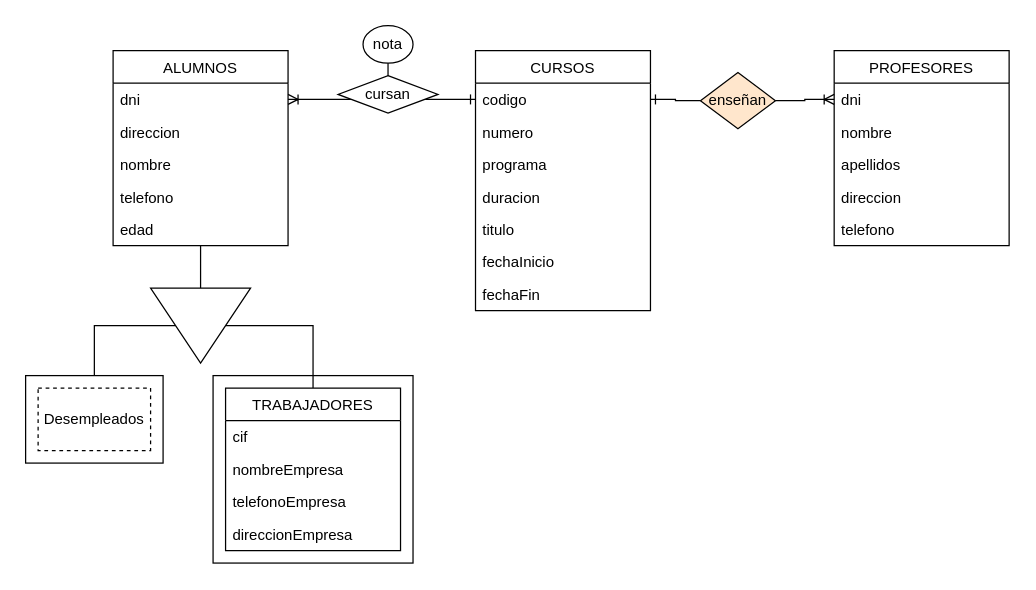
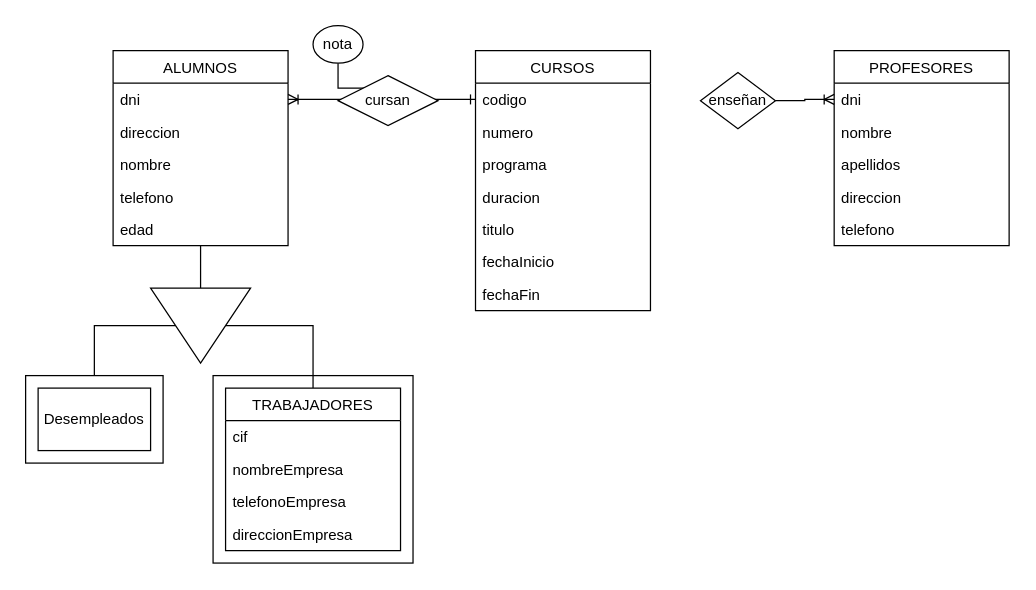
- <mxCell id="37" value="nota" style="ellipse;whiteSpace=wrap;html=1;" vertex="1" parent="1"><mxGeometry x="290" y="20" width="40" height="30" as="geometry" /></mxCell>
+ <mxCell id="37" value="nota" style="ellipse;whiteSpace=wrap;html=1;" vertex="1" parent="1"><mxGeometry x="250" y="20" width="40" height="30" as="geometry" /></mxCell>
- <mxCell id="38" value="cursan" style="rhombus;whiteSpace=wrap;html=1;" vertex="1" parent="1"><mxGeometry x="270" y="60" width="80" height="30" as="geometry" /></mxCell>
+ <mxCell id="38" value="cursan" style="rhombus;whiteSpace=wrap;html=1;" vertex="1" parent="1"><mxGeometry x="270" y="60" width="80" height="40" as="geometry" /></mxCell>
- <mxCell id="34" style="edgeStyle=orthogonalEdgeStyle;rounded=0;orthogonalLoop=1;jettySize=auto;html=1;entryX=1;entryY=0.5;entryDx=0;entryDy=0;endArrow=ERone;endFill=0;startArrow=none;startFill=0;" edge="1" parent="1" source="39" target="21"><mxGeometry relative="1" as="geometry" /></mxCell>
- <mxCell id="39" value="enseñan" style="rhombus;whiteSpace=wrap;html=1;fillColor=#ffe6cc;" vertex="1" parent="1"><mxGeometry x="560" y="57.5" width="60" height="45" as="geometry" /></mxCell>
+ <mxCell id="39" value="enseñan" style="rhombus;whiteSpace=wrap;html=1;" vertex="1" parent="1"><mxGeometry x="560" y="57.5" width="60" height="45" as="geometry" /></mxCell>
- <mxCell id="14" value="Desempleados" style="rounded=0;whiteSpace=wrap;html=1;dashed=1;" vertex="1" parent="1"><mxGeometry x="30" y="310" width="90" height="50" as="geometry" /></mxCell>
+ <mxCell id="14" value="Desempleados" style="rounded=0;whiteSpace=wrap;html=1;" vertex="1" parent="1"><mxGeometry x="30" y="310" width="90" height="50" as="geometry" /></mxCell>
